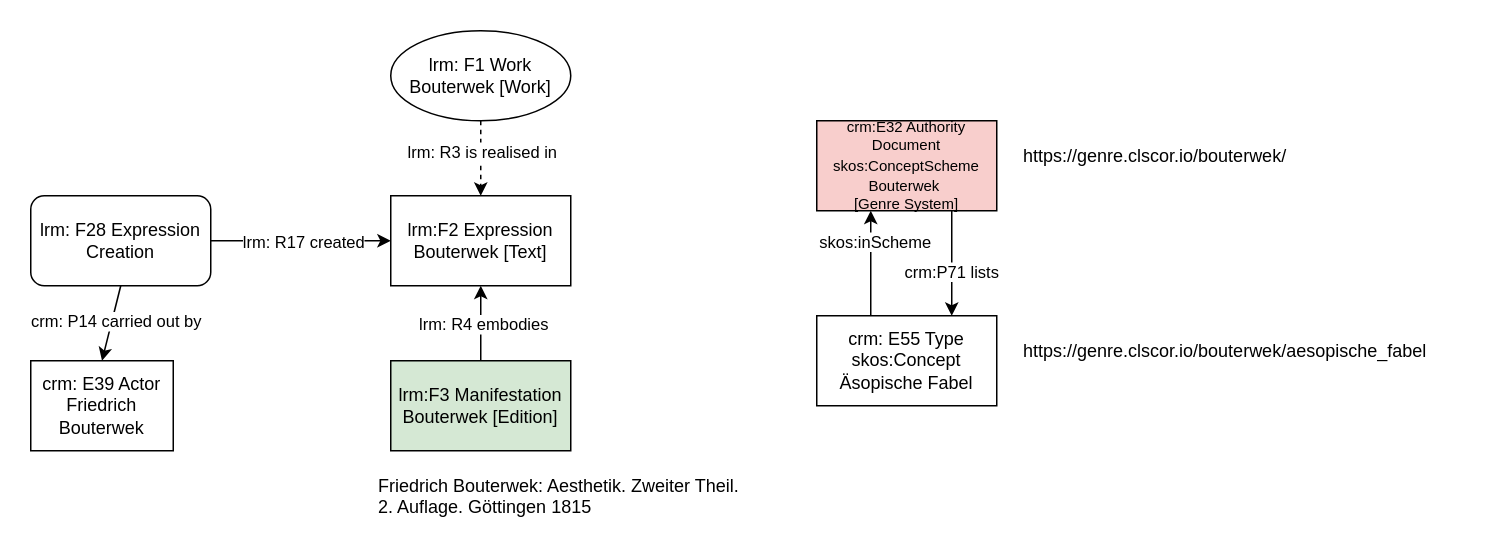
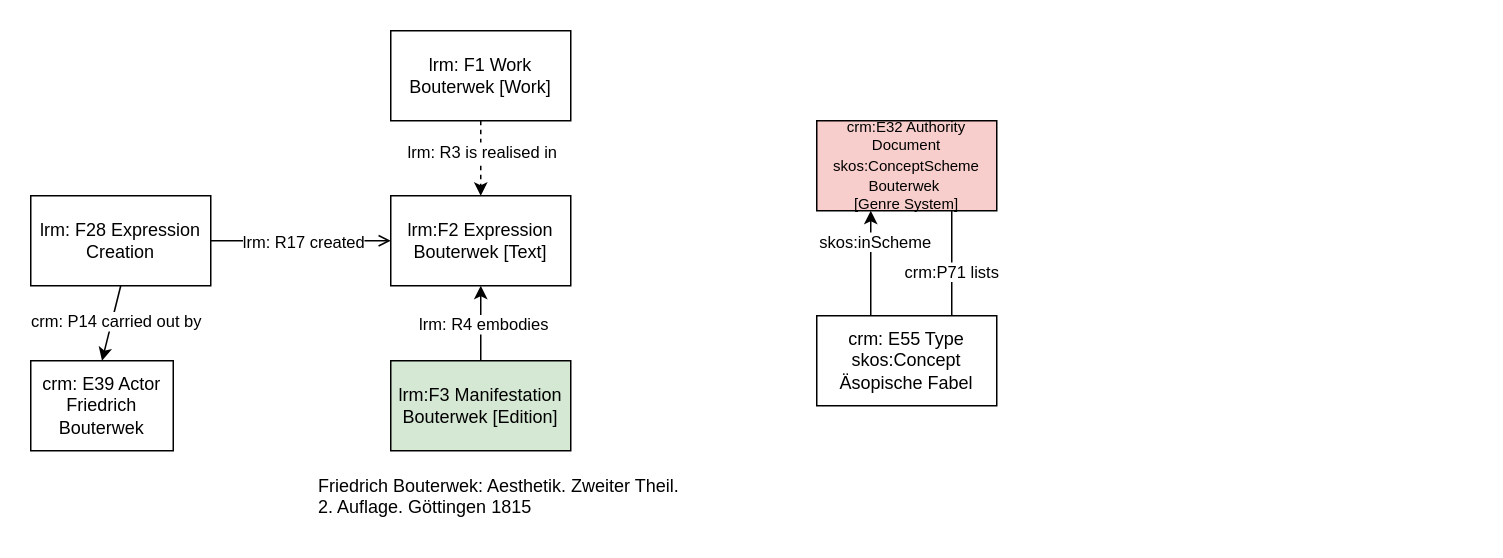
- <mxCell id="9" value="lrm: F1 Work&lt;div&gt;Bouterwek [Work]&lt;/div&gt;" style="ellipse;whiteSpace=wrap;html=1;" vertex="1" parent="1"><mxGeometry x="260" y="20" width="120" height="60" as="geometry" /></mxCell>
+ <mxCell id="9" value="lrm: F1 Work&lt;div&gt;Bouterwek [Work]&lt;/div&gt;" style="rounded=0;whiteSpace=wrap;html=1;" vertex="1" parent="1"><mxGeometry x="260" y="20" width="120" height="60" as="geometry" /></mxCell>
- <mxCell id="23" value="https://genre.clscor.io/bouterwek/" style="text;whiteSpace=wrap;html=1;" vertex="1" parent="1"><mxGeometry x="680" y="90" width="210" height="40" as="geometry" /></mxCell>
- <mxCell id="10" value="lrm: F28 Expression Creation" style="whiteSpace=wrap;html=1;rounded=1;" vertex="1" parent="1"><mxGeometry x="20" y="130" width="120" height="60" as="geometry" /></mxCell>
+ <mxCell id="10" value="lrm: F28 Expression Creation" style="rounded=0;whiteSpace=wrap;html=1;" vertex="1" parent="1"><mxGeometry x="20" y="130" width="120" height="60" as="geometry" /></mxCell>
- <mxCell id="11" value="" style="endArrow=classic;html=1;rounded=0;exitX=1;exitY=0.5;exitDx=0;exitDy=0;entryX=0;entryY=0.5;entryDx=0;entryDy=0;" edge="1" parent="1" source="10" target="6"><mxGeometry width="50" height="50" relative="1" as="geometry"><mxPoint x="520" y="340" as="sourcePoint" /><mxPoint x="570" y="290" as="targetPoint" /></mxGeometry></mxCell>
+ <mxCell id="11" value="" style="endArrow=open;html=1;rounded=0;exitX=1;exitY=0.5;exitDx=0;exitDy=0;entryX=0;entryY=0.5;entryDx=0;entryDy=0;" edge="1" parent="1" source="10" target="6"><mxGeometry width="50" height="50" relative="1" as="geometry"><mxPoint x="520" y="340" as="sourcePoint" /><mxPoint x="570" y="290" as="targetPoint" /></mxGeometry></mxCell>
- <mxCell id="16" value="" style="edgeStyle=orthogonalEdgeStyle;rounded=0;orthogonalLoop=1;jettySize=auto;html=1;exitX=0.75;exitY=1;exitDx=0;exitDy=0;entryX=0.75;entryY=0;entryDx=0;entryDy=0;" edge="1" parent="1" source="22" target="18"><mxGeometry relative="1" as="geometry"><mxPoint x="730" y="190" as="targetPoint" /><Array as="points"><mxPoint x="634" y="190" /><mxPoint x="634" y="190" /></Array></mxGeometry></mxCell>
+ <mxCell id="16" value="" style="edgeStyle=orthogonalEdgeStyle;rounded=0;orthogonalLoop=1;jettySize=auto;html=1;exitX=0.75;exitY=1;exitDx=0;exitDy=0;entryX=0.75;entryY=0;entryDx=0;entryDy=0;endArrow=none;" edge="1" parent="1" source="22" target="18"><mxGeometry relative="1" as="geometry"><mxPoint x="730" y="190" as="targetPoint" /><Array as="points"><mxPoint x="634" y="190" /><mxPoint x="634" y="190" /></Array></mxGeometry></mxCell>
- <mxCell id="19" value="https://genre.clscor.io/bouterwek/aesopische_fabel" style="text;whiteSpace=wrap;" vertex="1" parent="1"><mxGeometry x="680" y="220" width="300" height="40" as="geometry" /></mxCell>
- <mxCell id="3" value="Friedrich Bouterwek: Aesthetik. Zweiter Theil.&amp;nbsp;&lt;div&gt;2. Auflage. Göttingen 1815&lt;/div&gt;" style="text;whiteSpace=wrap;html=1;" vertex="1" parent="1"><mxGeometry x="250" y="310" width="250" height="40" as="geometry" /></mxCell>
+ <mxCell id="3" value="Friedrich Bouterwek: Aesthetik. Zweiter Theil.&amp;nbsp;&lt;div&gt;2. Auflage. Göttingen 1815&lt;/div&gt;" style="text;whiteSpace=wrap;html=1;" vertex="1" parent="1"><mxGeometry x="210" y="310" width="250" height="40" as="geometry" /></mxCell>
